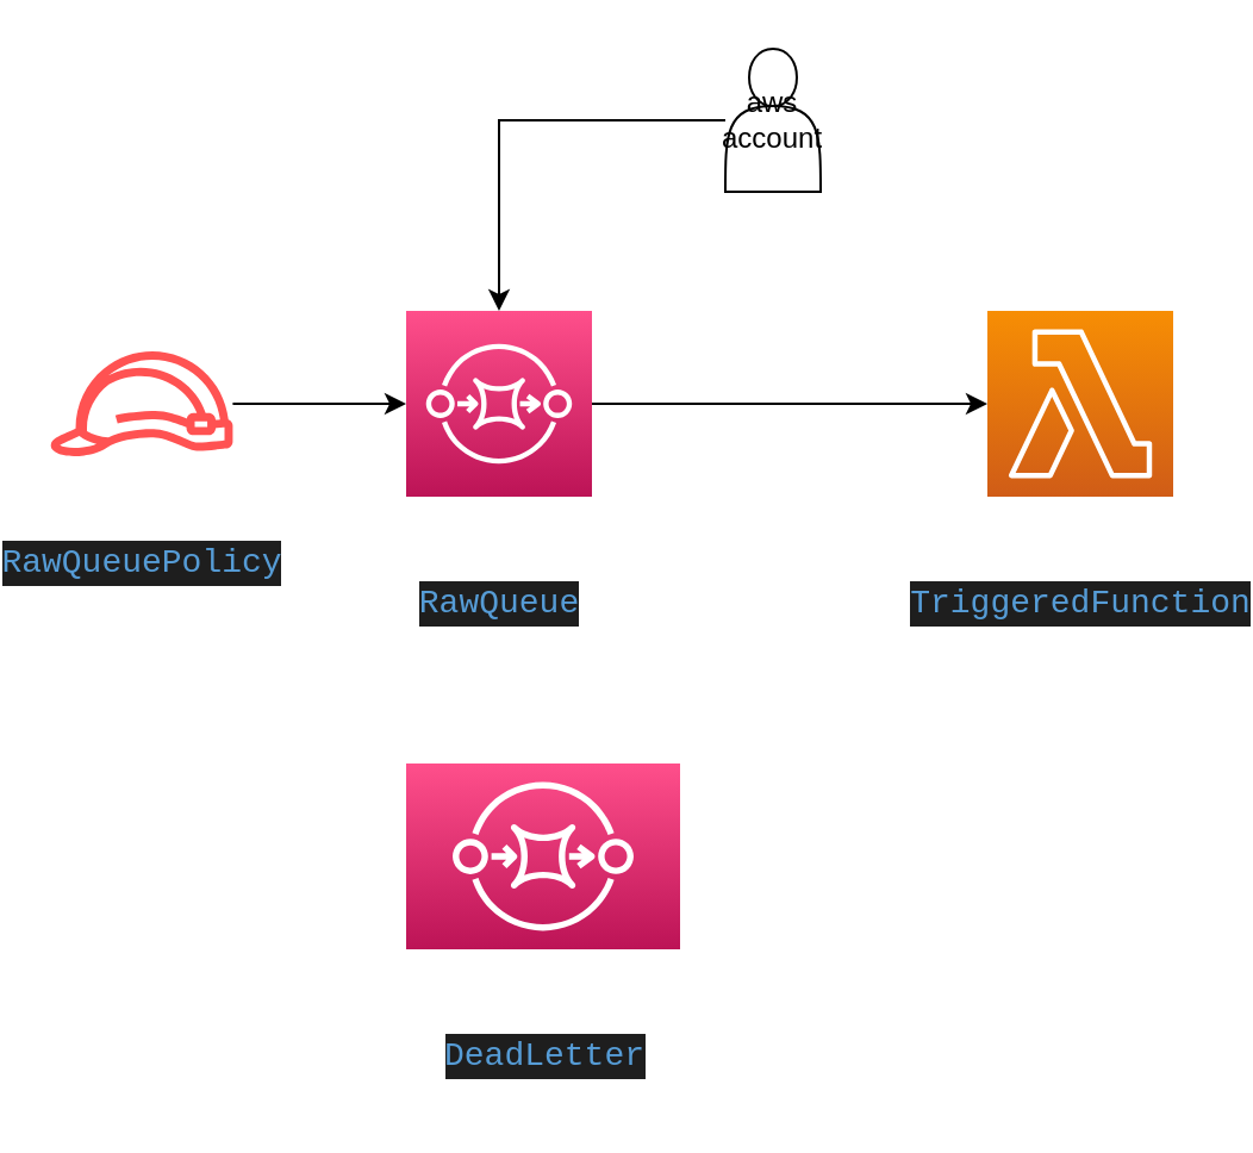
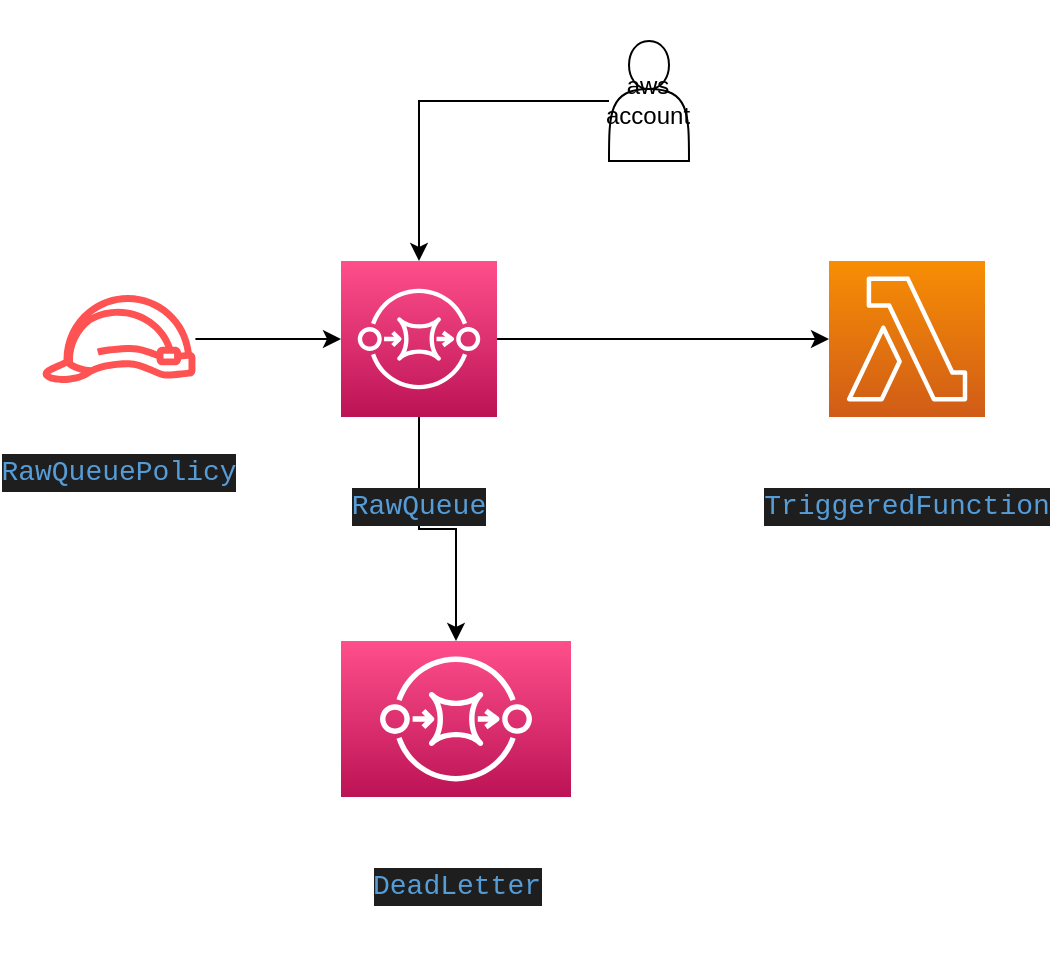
+ <mxCell id="4" style="edgeStyle=orthogonalEdgeStyle;rounded=0;orthogonalLoop=1;jettySize=auto;html=1;" edge="1" parent="1" source="5" target="2"><mxGeometry relative="1" as="geometry" /></mxCell>
